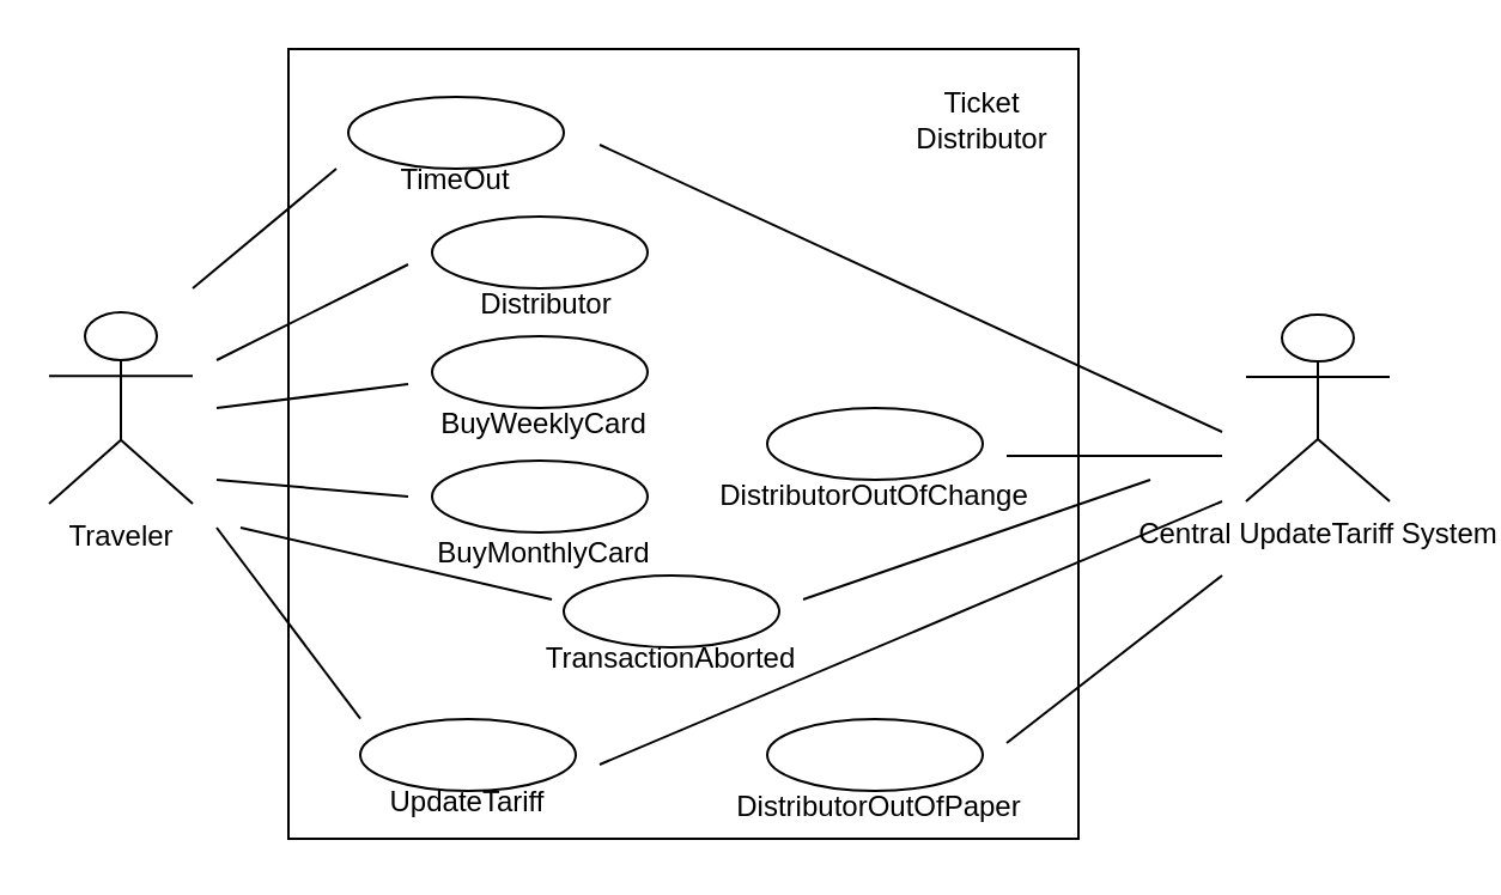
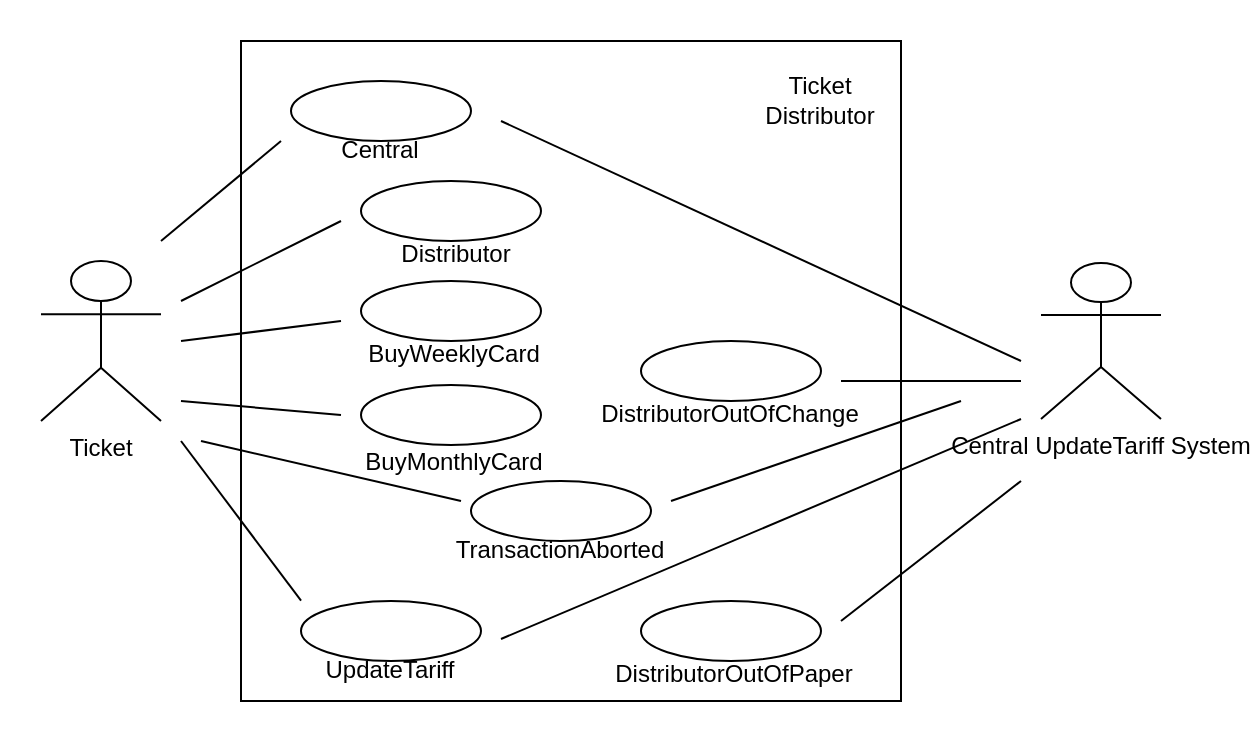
- <mxCell id="21" value="TimeOut" style="text;html=1;align=center;verticalAlign=middle;whiteSpace=wrap;rounded=0;" vertex="1" parent="1"><mxGeometry x="160" y="60" width="60" height="30" as="geometry" /></mxCell>
+ <mxCell id="21" value="Central" style="text;html=1;align=center;verticalAlign=middle;whiteSpace=wrap;rounded=0;" vertex="1" parent="1"><mxGeometry x="160" y="60" width="60" height="30" as="geometry" /></mxCell>
- <mxCell id="3" value="Traveler" style="shape=umlActor;verticalLabelPosition=bottom;verticalAlign=top;html=1;" vertex="1" parent="1"><mxGeometry x="20" y="130" width="60" height="80" as="geometry" /></mxCell>
+ <mxCell id="3" value="Ticket" style="shape=umlActor;verticalLabelPosition=bottom;verticalAlign=top;html=1;" vertex="1" parent="1"><mxGeometry x="20" y="130" width="60" height="80" as="geometry" /></mxCell>
